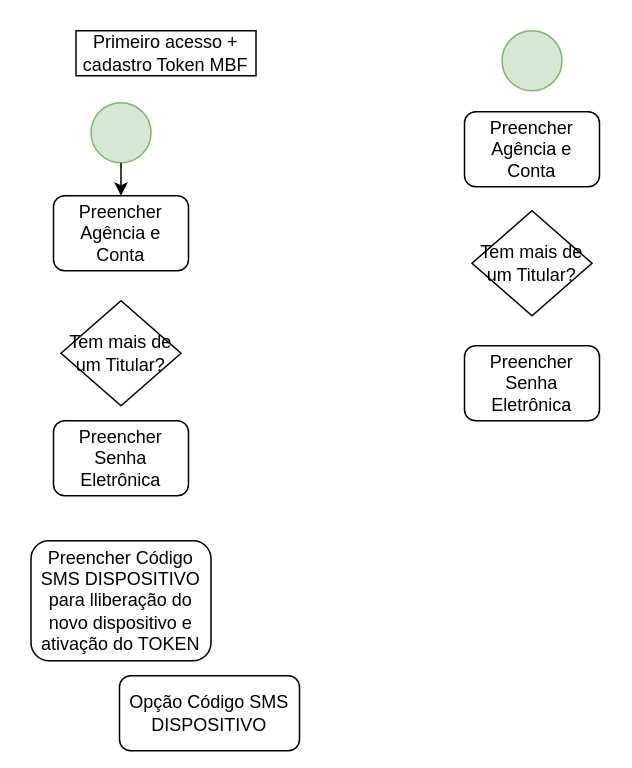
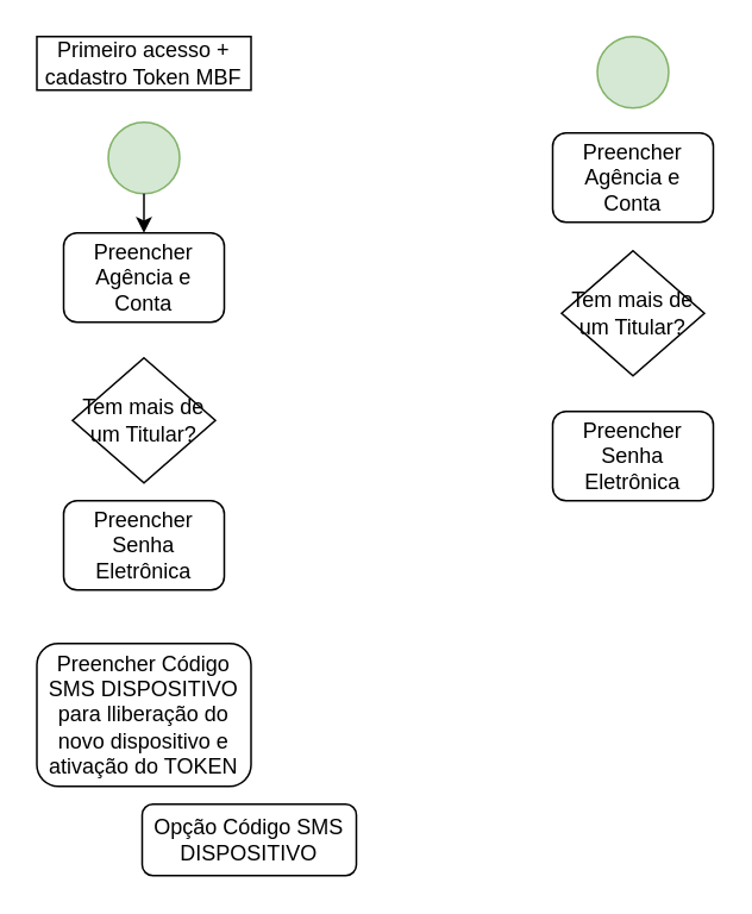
- <mxCell id="6" value="Primeiro acesso + cadastro Token MBF" style="rounded=0;whiteSpace=wrap;html=1;" vertex="1" parent="1"><mxGeometry x="50" y="20" width="120" height="30" as="geometry" /></mxCell>
+ <mxCell id="6" value="Primeiro acesso + cadastro Token MBF" style="rounded=0;whiteSpace=wrap;html=1;" vertex="1" parent="1"><mxGeometry x="20" y="20" width="120" height="30" as="geometry" /></mxCell>
- <mxCell id="12" value="Opção Código SMS DISPOSITIVO" style="rounded=1;whiteSpace=wrap;html=1;" vertex="1" parent="1"><mxGeometry x="79" y="450" width="120" height="50" as="geometry" /></mxCell>
+ <mxCell id="12" value="Opção Código SMS DISPOSITIVO" style="rounded=1;whiteSpace=wrap;html=1;" vertex="1" parent="1"><mxGeometry x="79" y="450" width="120" height="40" as="geometry" /></mxCell>
